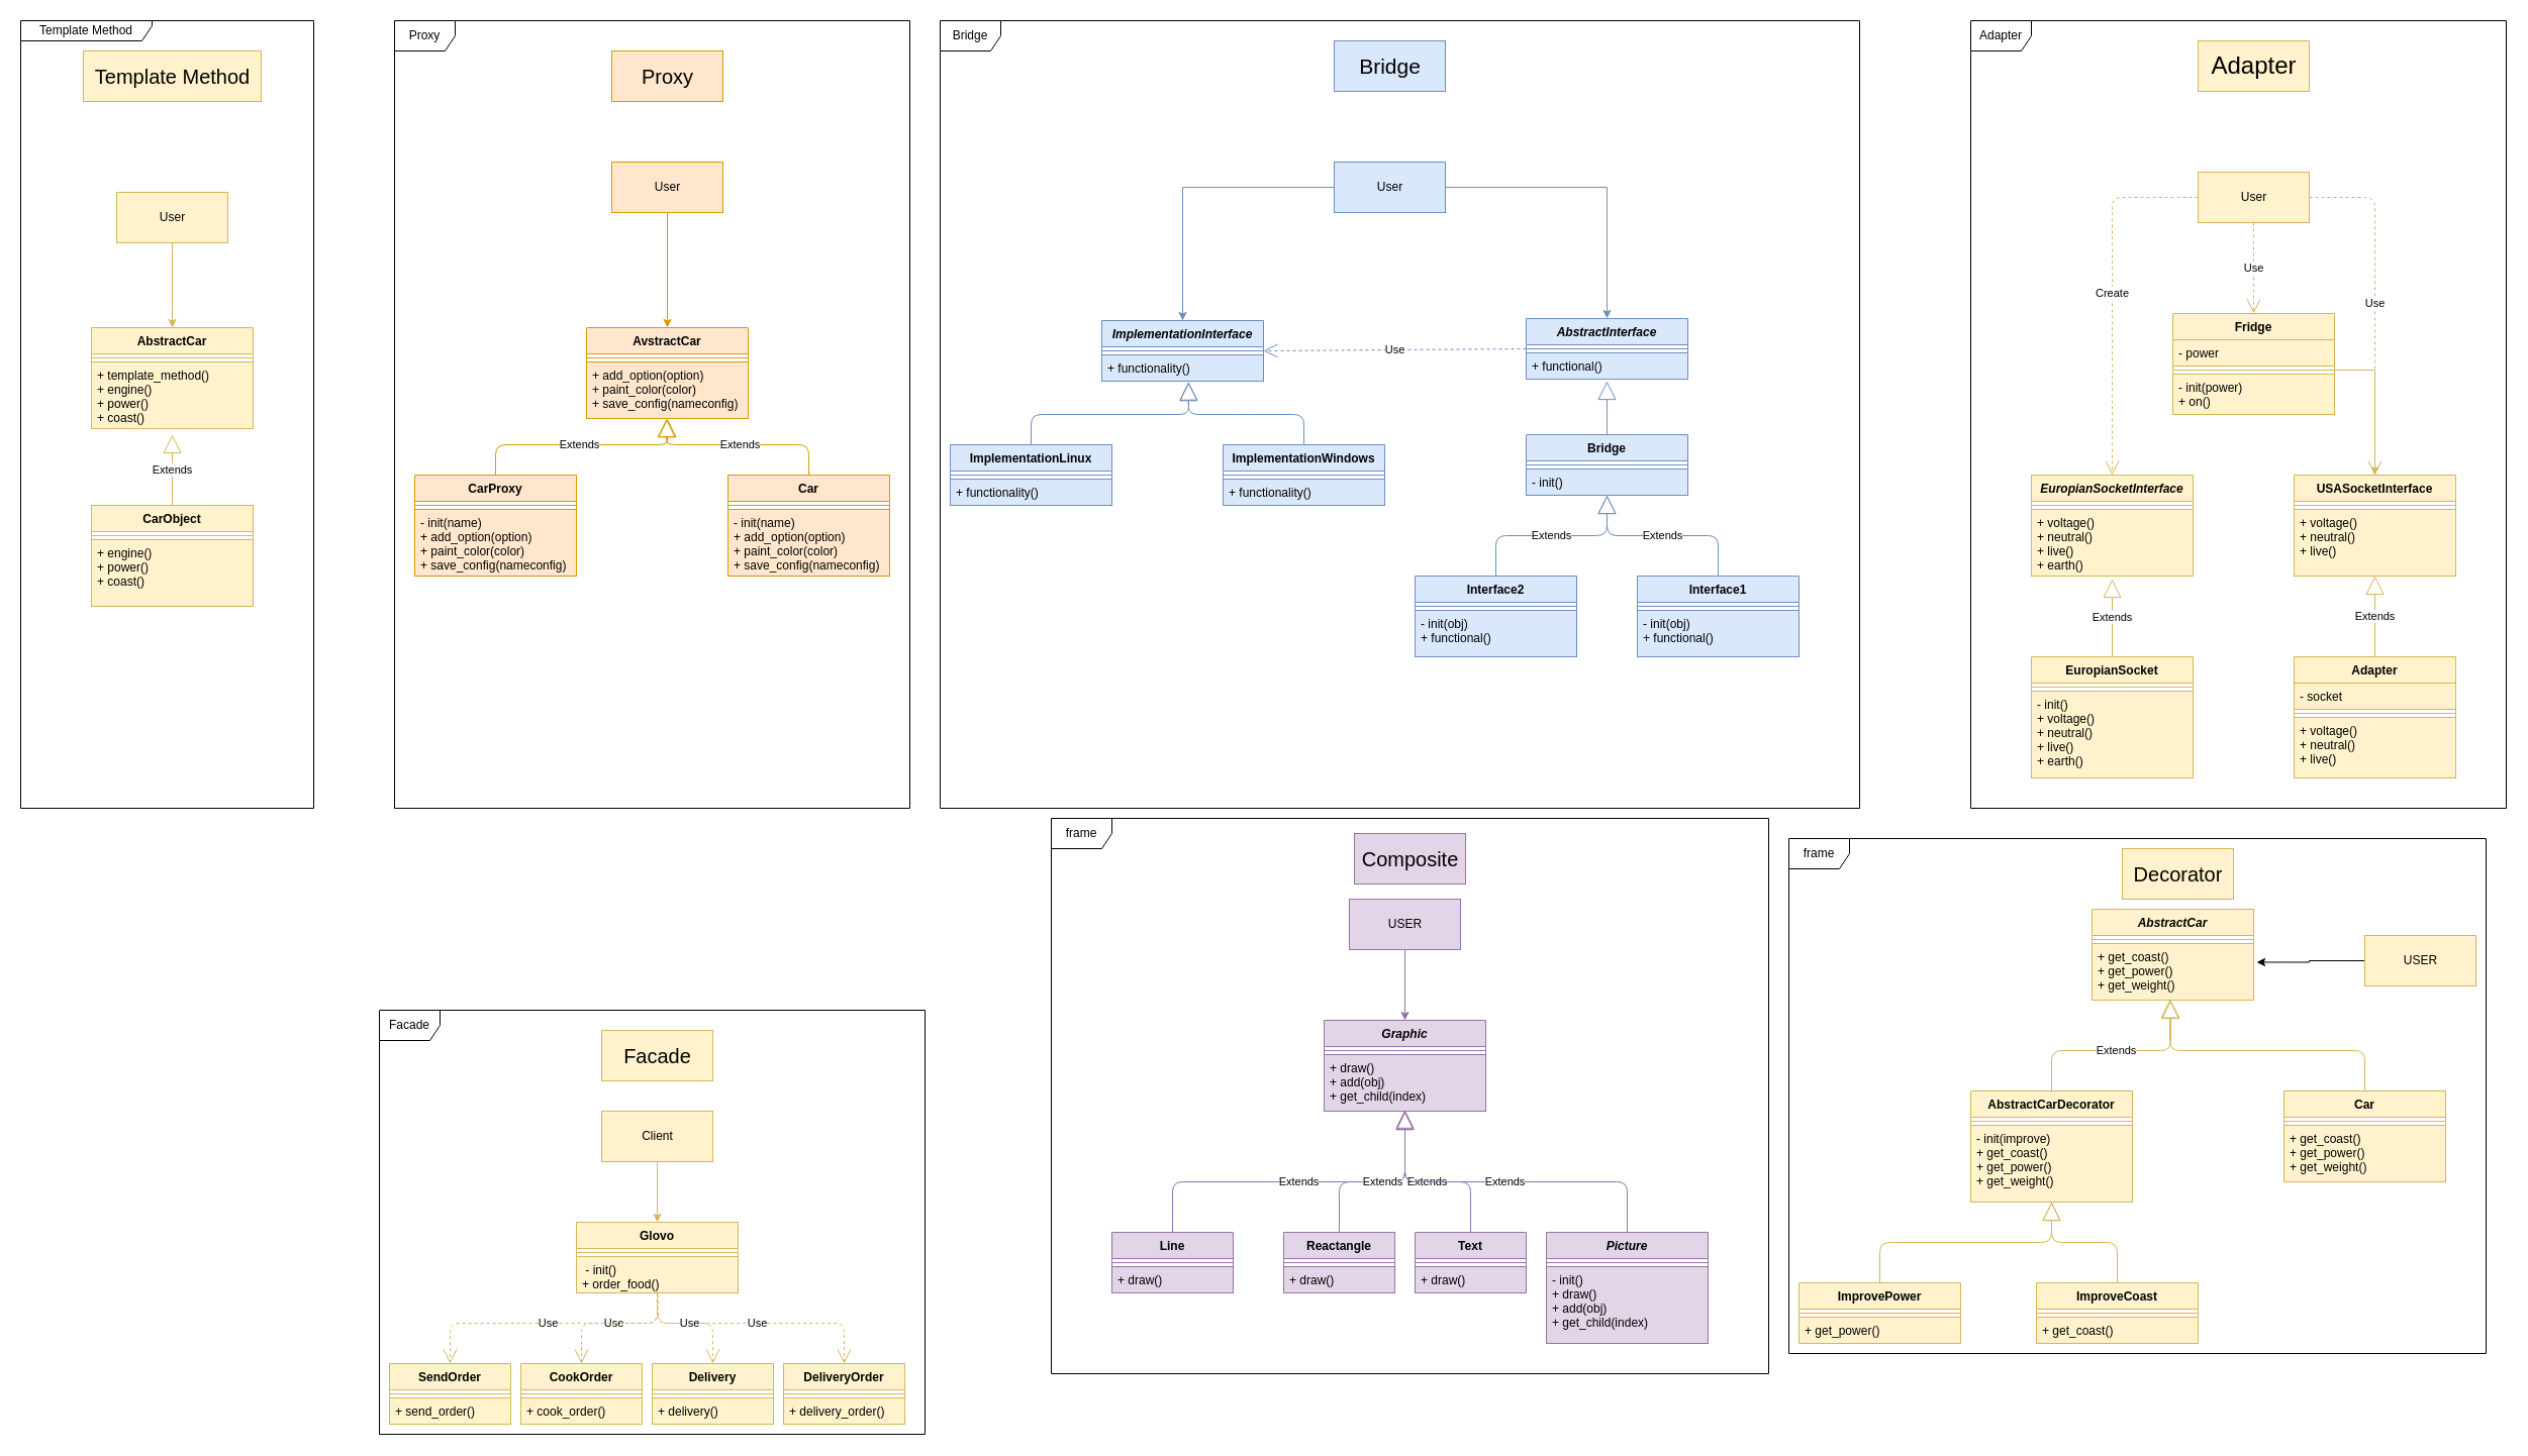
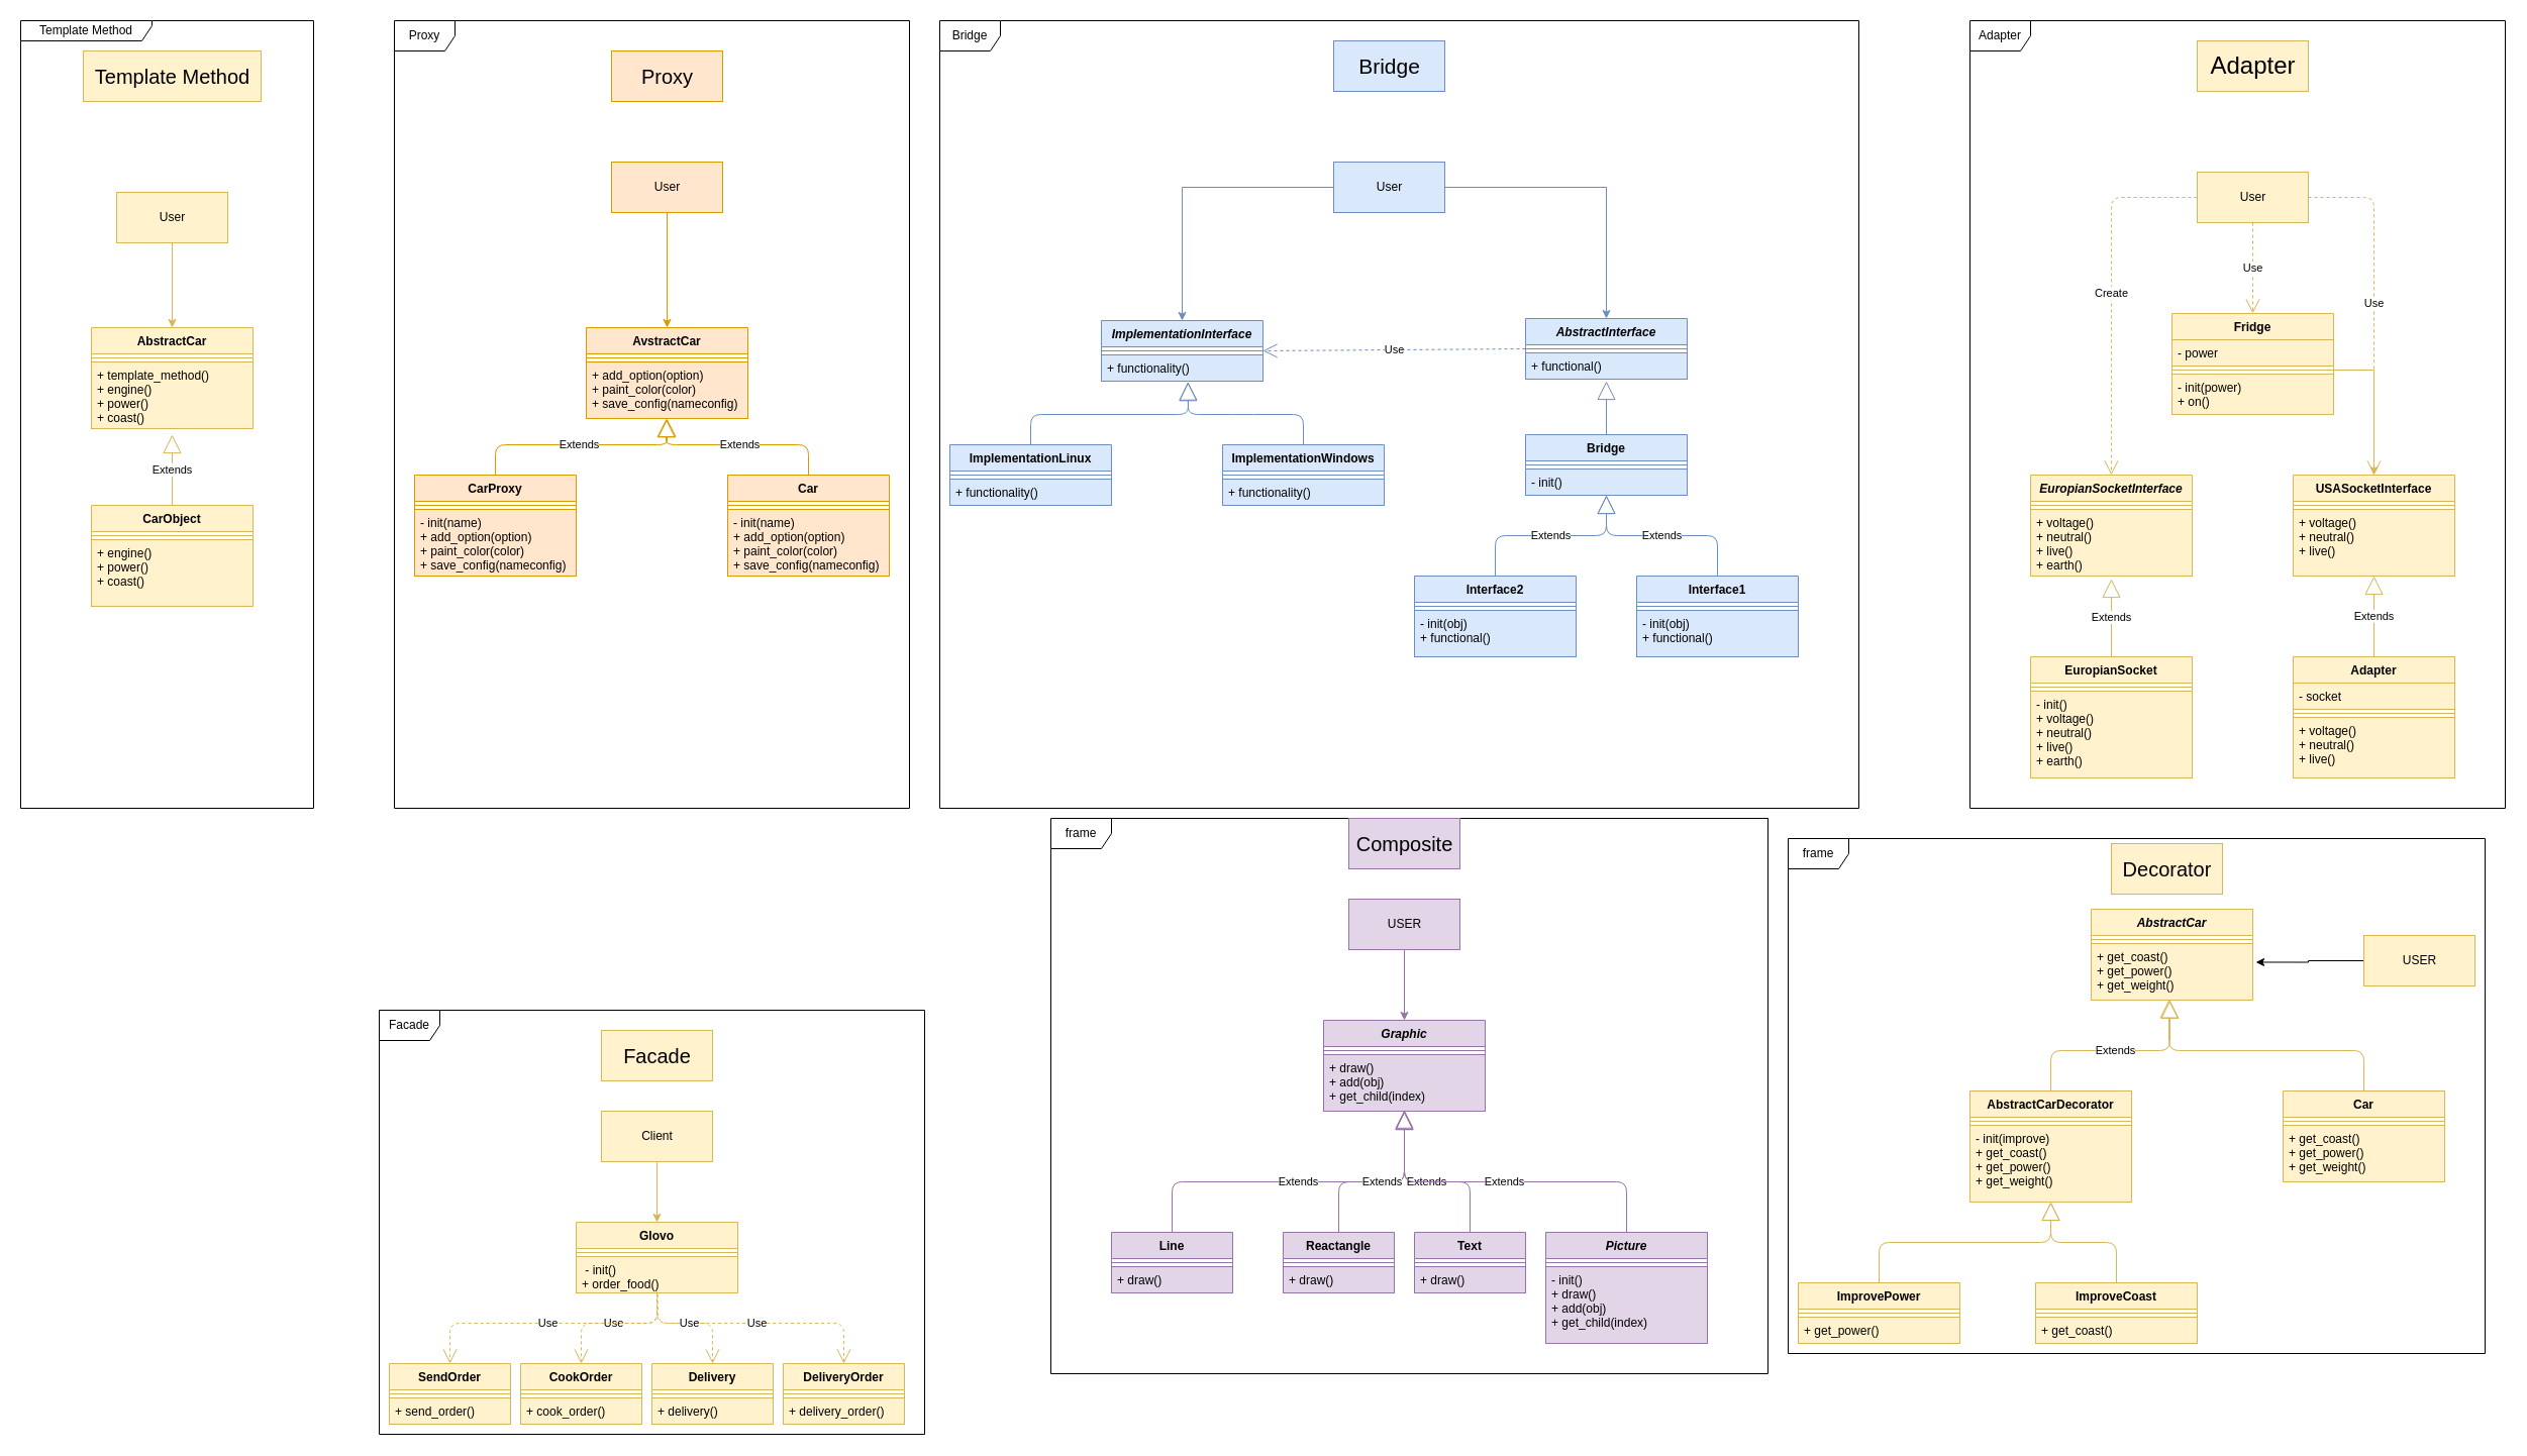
- <mxCell id="131" value="&lt;font style=&quot;font-size: 20px&quot;&gt;Composite&lt;/font&gt;" style="html=1;fillColor=#e1d5e7;strokeColor=#9673a6;" vertex="1" parent="1"><mxGeometry x="1340" y="825" width="110" height="50" as="geometry" /></mxCell>
+ <mxCell id="131" value="&lt;font style=&quot;font-size: 20px&quot;&gt;Composite&lt;/font&gt;" style="html=1;fillColor=#e1d5e7;strokeColor=#9673a6;" vertex="1" parent="1"><mxGeometry x="1335" y="810" width="110" height="50" as="geometry" /></mxCell>
- <mxCell id="154" value="&lt;font style=&quot;font-size: 20px&quot;&gt;Decorator&lt;/font&gt;" style="html=1;fillColor=#fff2cc;strokeColor=#d6b656;" vertex="1" parent="1"><mxGeometry x="2100" y="840" width="110" height="50" as="geometry" /></mxCell>
+ <mxCell id="154" value="&lt;font style=&quot;font-size: 20px&quot;&gt;Decorator&lt;/font&gt;" style="html=1;fillColor=#fff2cc;strokeColor=#d6b656;" vertex="1" parent="1"><mxGeometry x="2090" y="835" width="110" height="50" as="geometry" /></mxCell>
